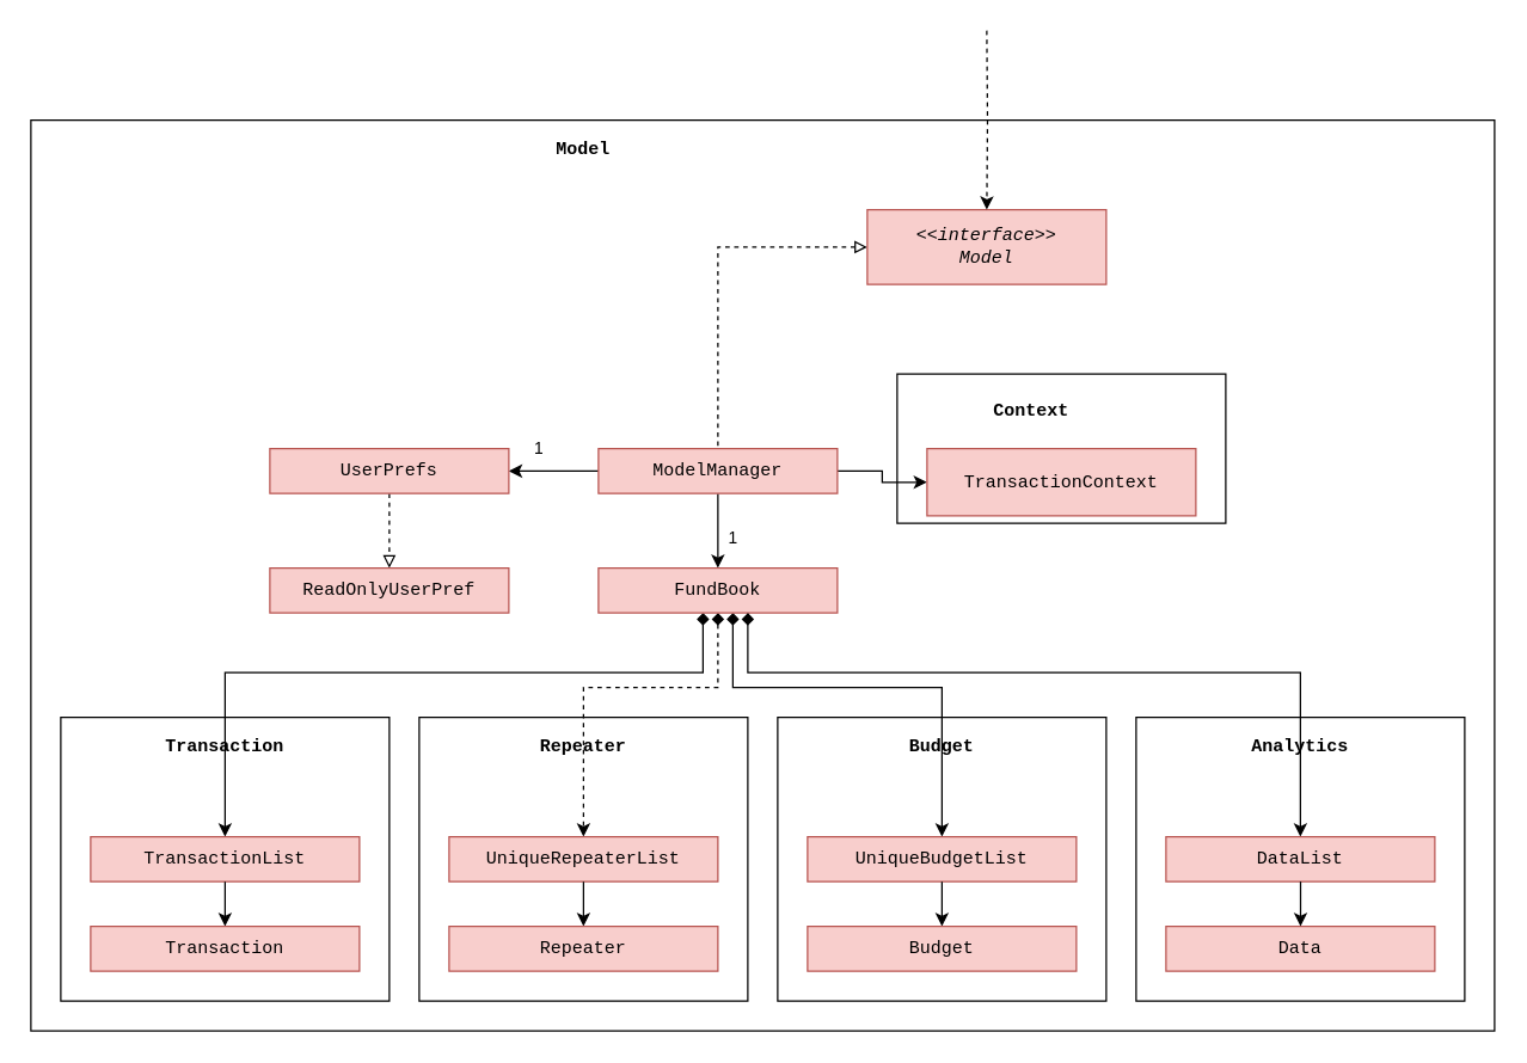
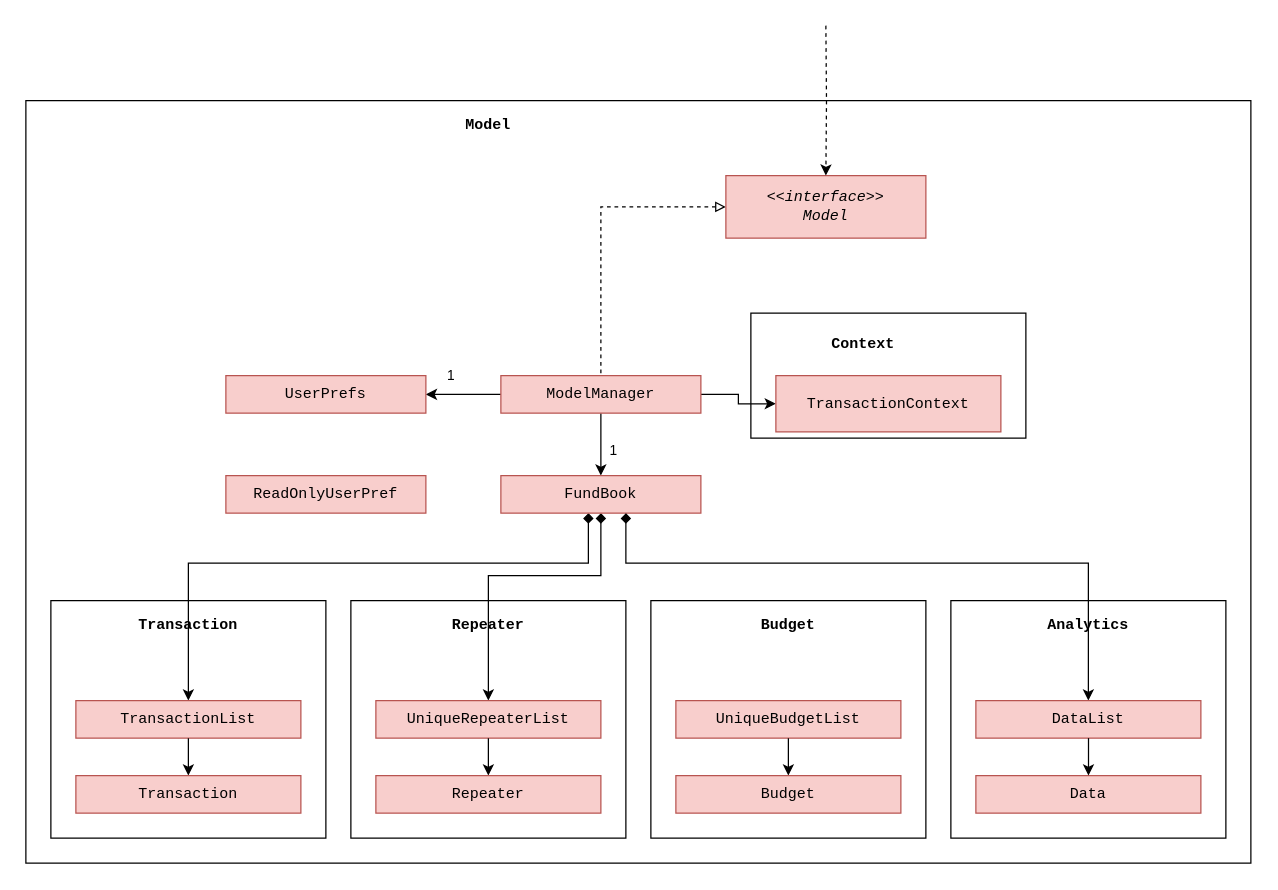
- <mxCell id="11" value="" style="edgeStyle=orthogonalEdgeStyle;rounded=0;orthogonalLoop=1;jettySize=auto;html=1;startArrow=none;startFill=0;endArrow=block;endFill=0;dashed=1;" parent="1" source="12" target="13" edge="1"><mxGeometry relative="1" as="geometry" /></mxCell>
- <mxCell id="14" style="edgeStyle=orthogonalEdgeStyle;rounded=0;orthogonalLoop=1;jettySize=auto;html=1;startArrow=diamond;startFill=1;endArrow=classic;endFill=1;dashed=1;" parent="1" source="17" target="27" edge="1"><mxGeometry relative="1" as="geometry"><Array as="points"><mxPoint x="480" y="460" /><mxPoint x="390" y="460" /></Array></mxGeometry></mxCell>
+ <mxCell id="14" style="edgeStyle=orthogonalEdgeStyle;rounded=0;orthogonalLoop=1;jettySize=auto;html=1;startArrow=diamond;startFill=1;endArrow=classic;endFill=1;" parent="1" source="17" target="27" edge="1"><mxGeometry relative="1" as="geometry"><Array as="points"><mxPoint x="480" y="460" /><mxPoint x="390" y="460" /></Array></mxGeometry></mxCell>
- <mxCell id="16" style="edgeStyle=orthogonalEdgeStyle;rounded=0;orthogonalLoop=1;jettySize=auto;html=1;entryX=0.5;entryY=0;entryDx=0;entryDy=0;startArrow=diamond;startFill=1;endArrow=classic;endFill=1;" parent="1" source="17" target="21" edge="1"><mxGeometry relative="1" as="geometry"><Array as="points"><mxPoint x="490" y="460" /><mxPoint x="630" y="460" /></Array></mxGeometry></mxCell>
